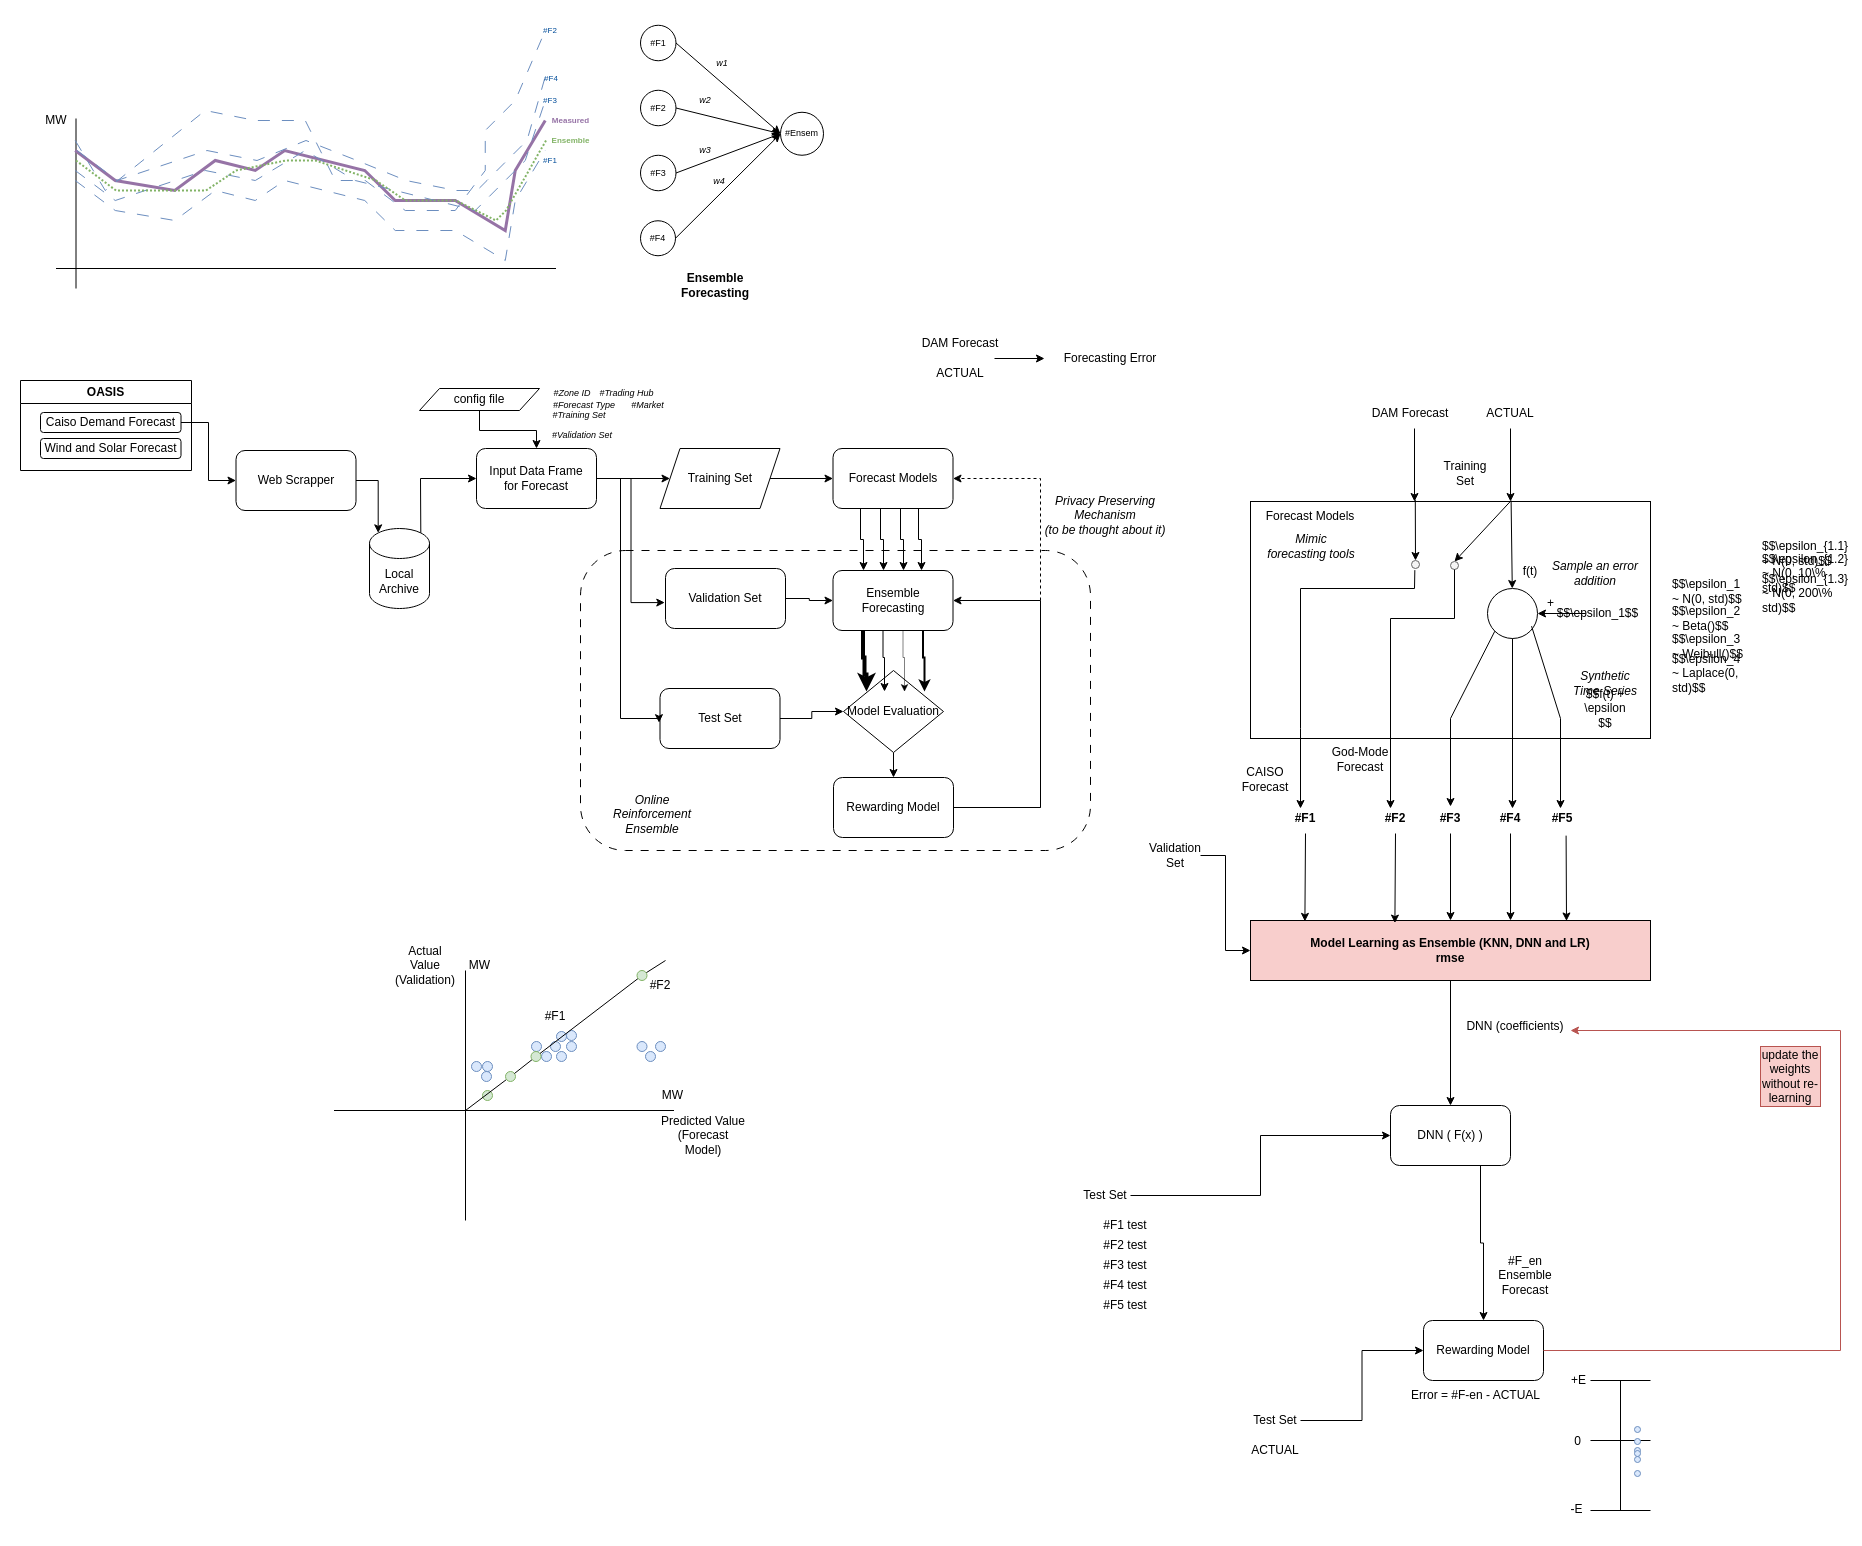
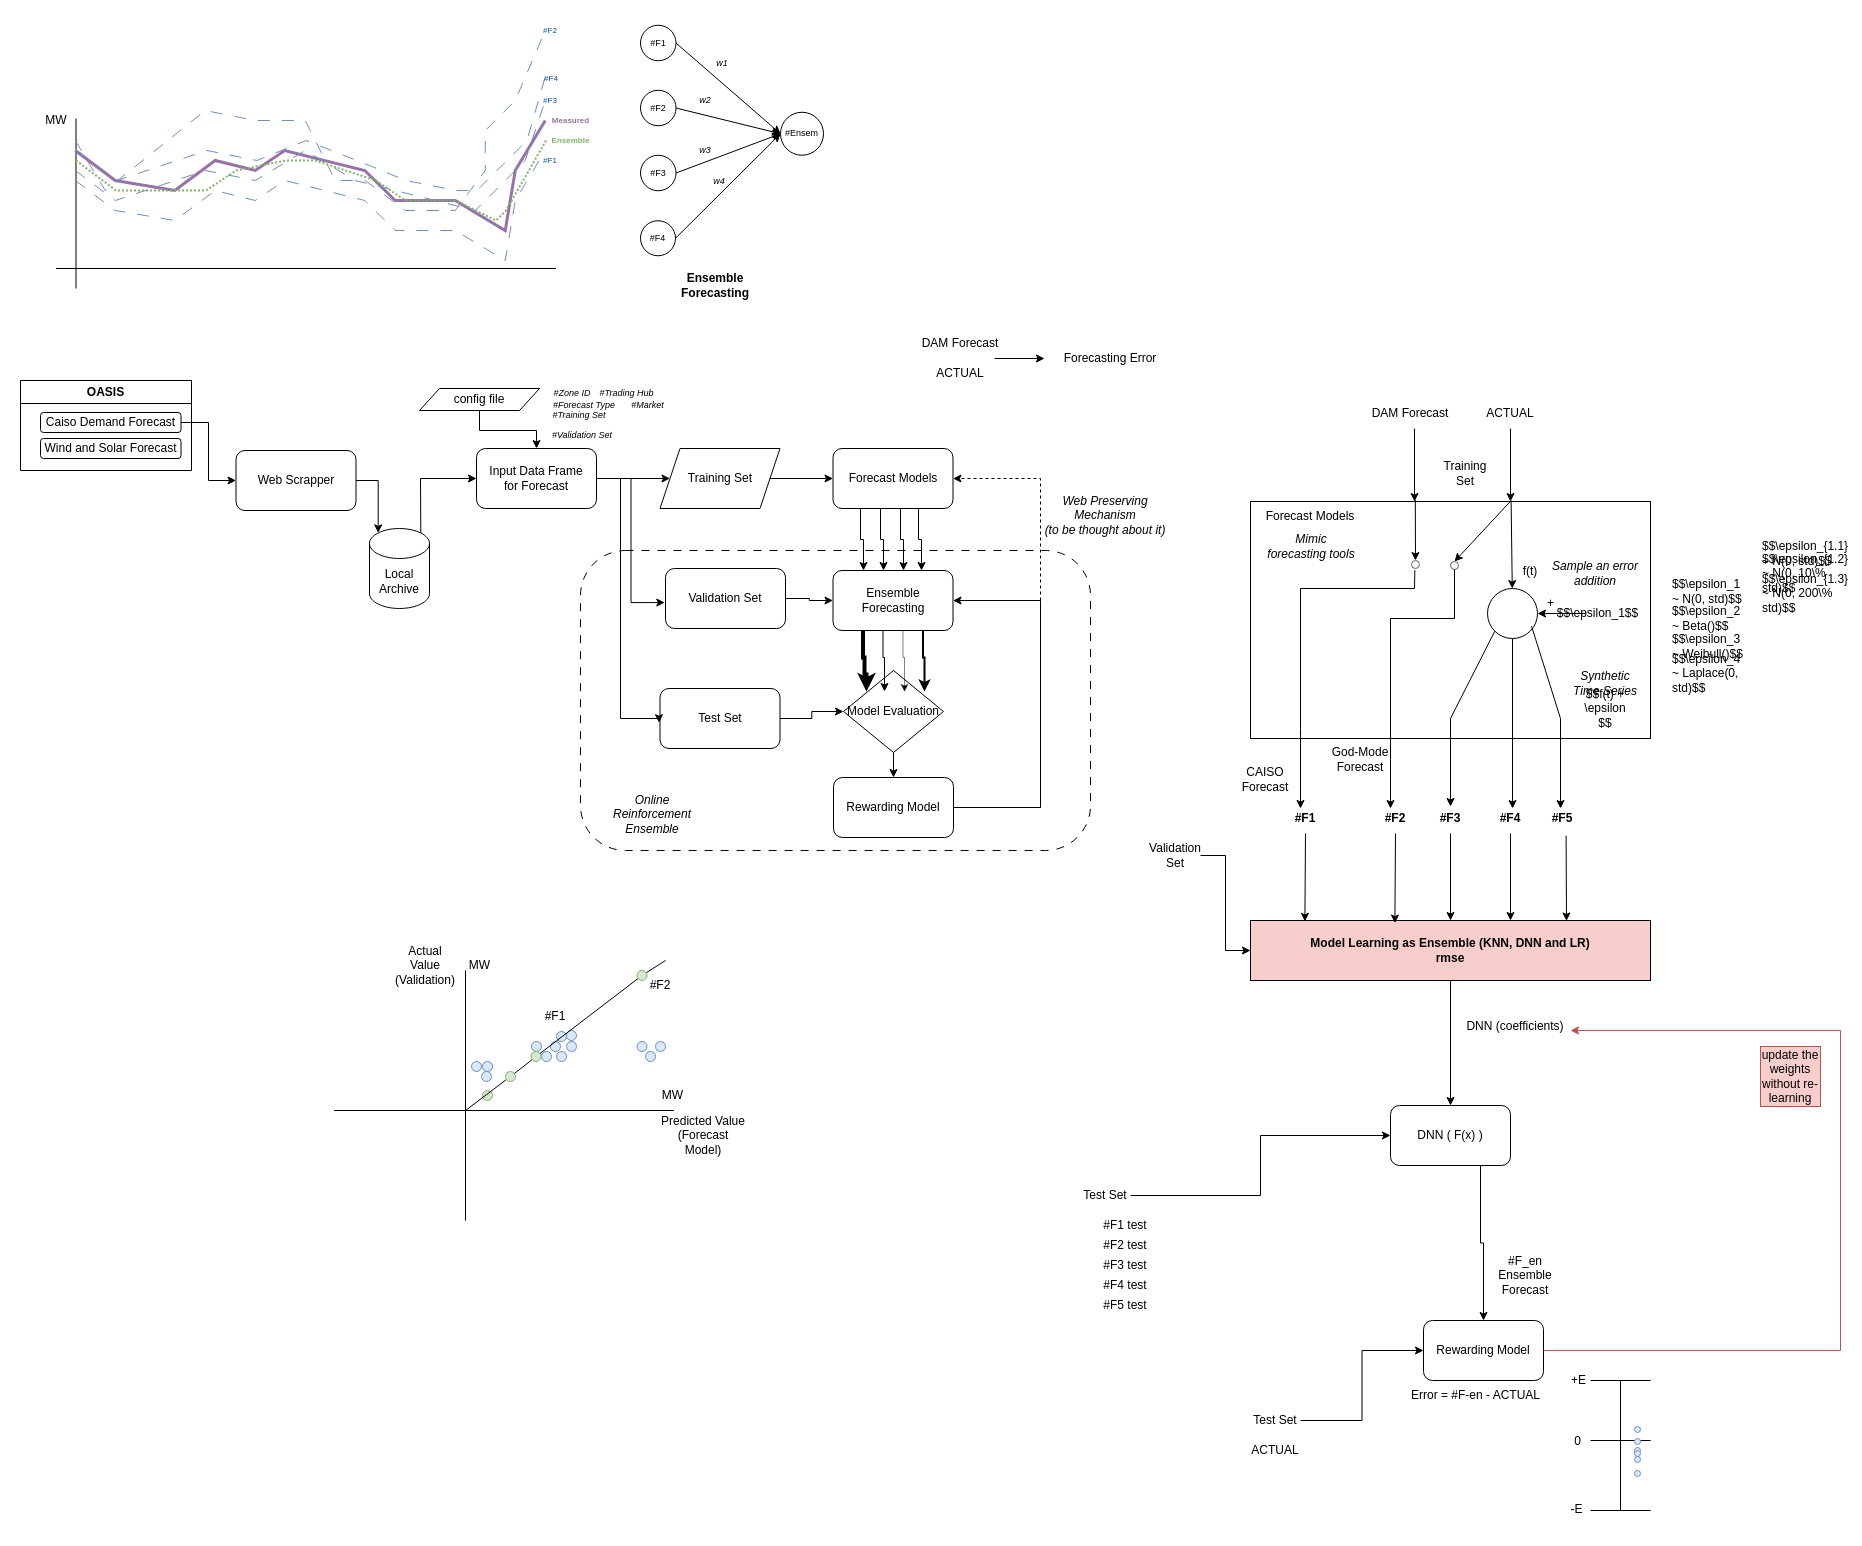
- <mxCell id="70" value="Privacy Preserving Mechanism&lt;br&gt;(to be thought about it)" style="text;html=1;align=center;verticalAlign=middle;whiteSpace=wrap;rounded=0;fontStyle=2" parent="1" vertex="1"><mxGeometry x="1040" y="500" width="130" height="30" as="geometry" /></mxCell>
+ <mxCell id="70" value="Web Preserving Mechanism&lt;br&gt;(to be thought about it)" style="text;html=1;align=center;verticalAlign=middle;whiteSpace=wrap;rounded=0;fontStyle=2" parent="1" vertex="1"><mxGeometry x="1040" y="500" width="130" height="30" as="geometry" /></mxCell>
